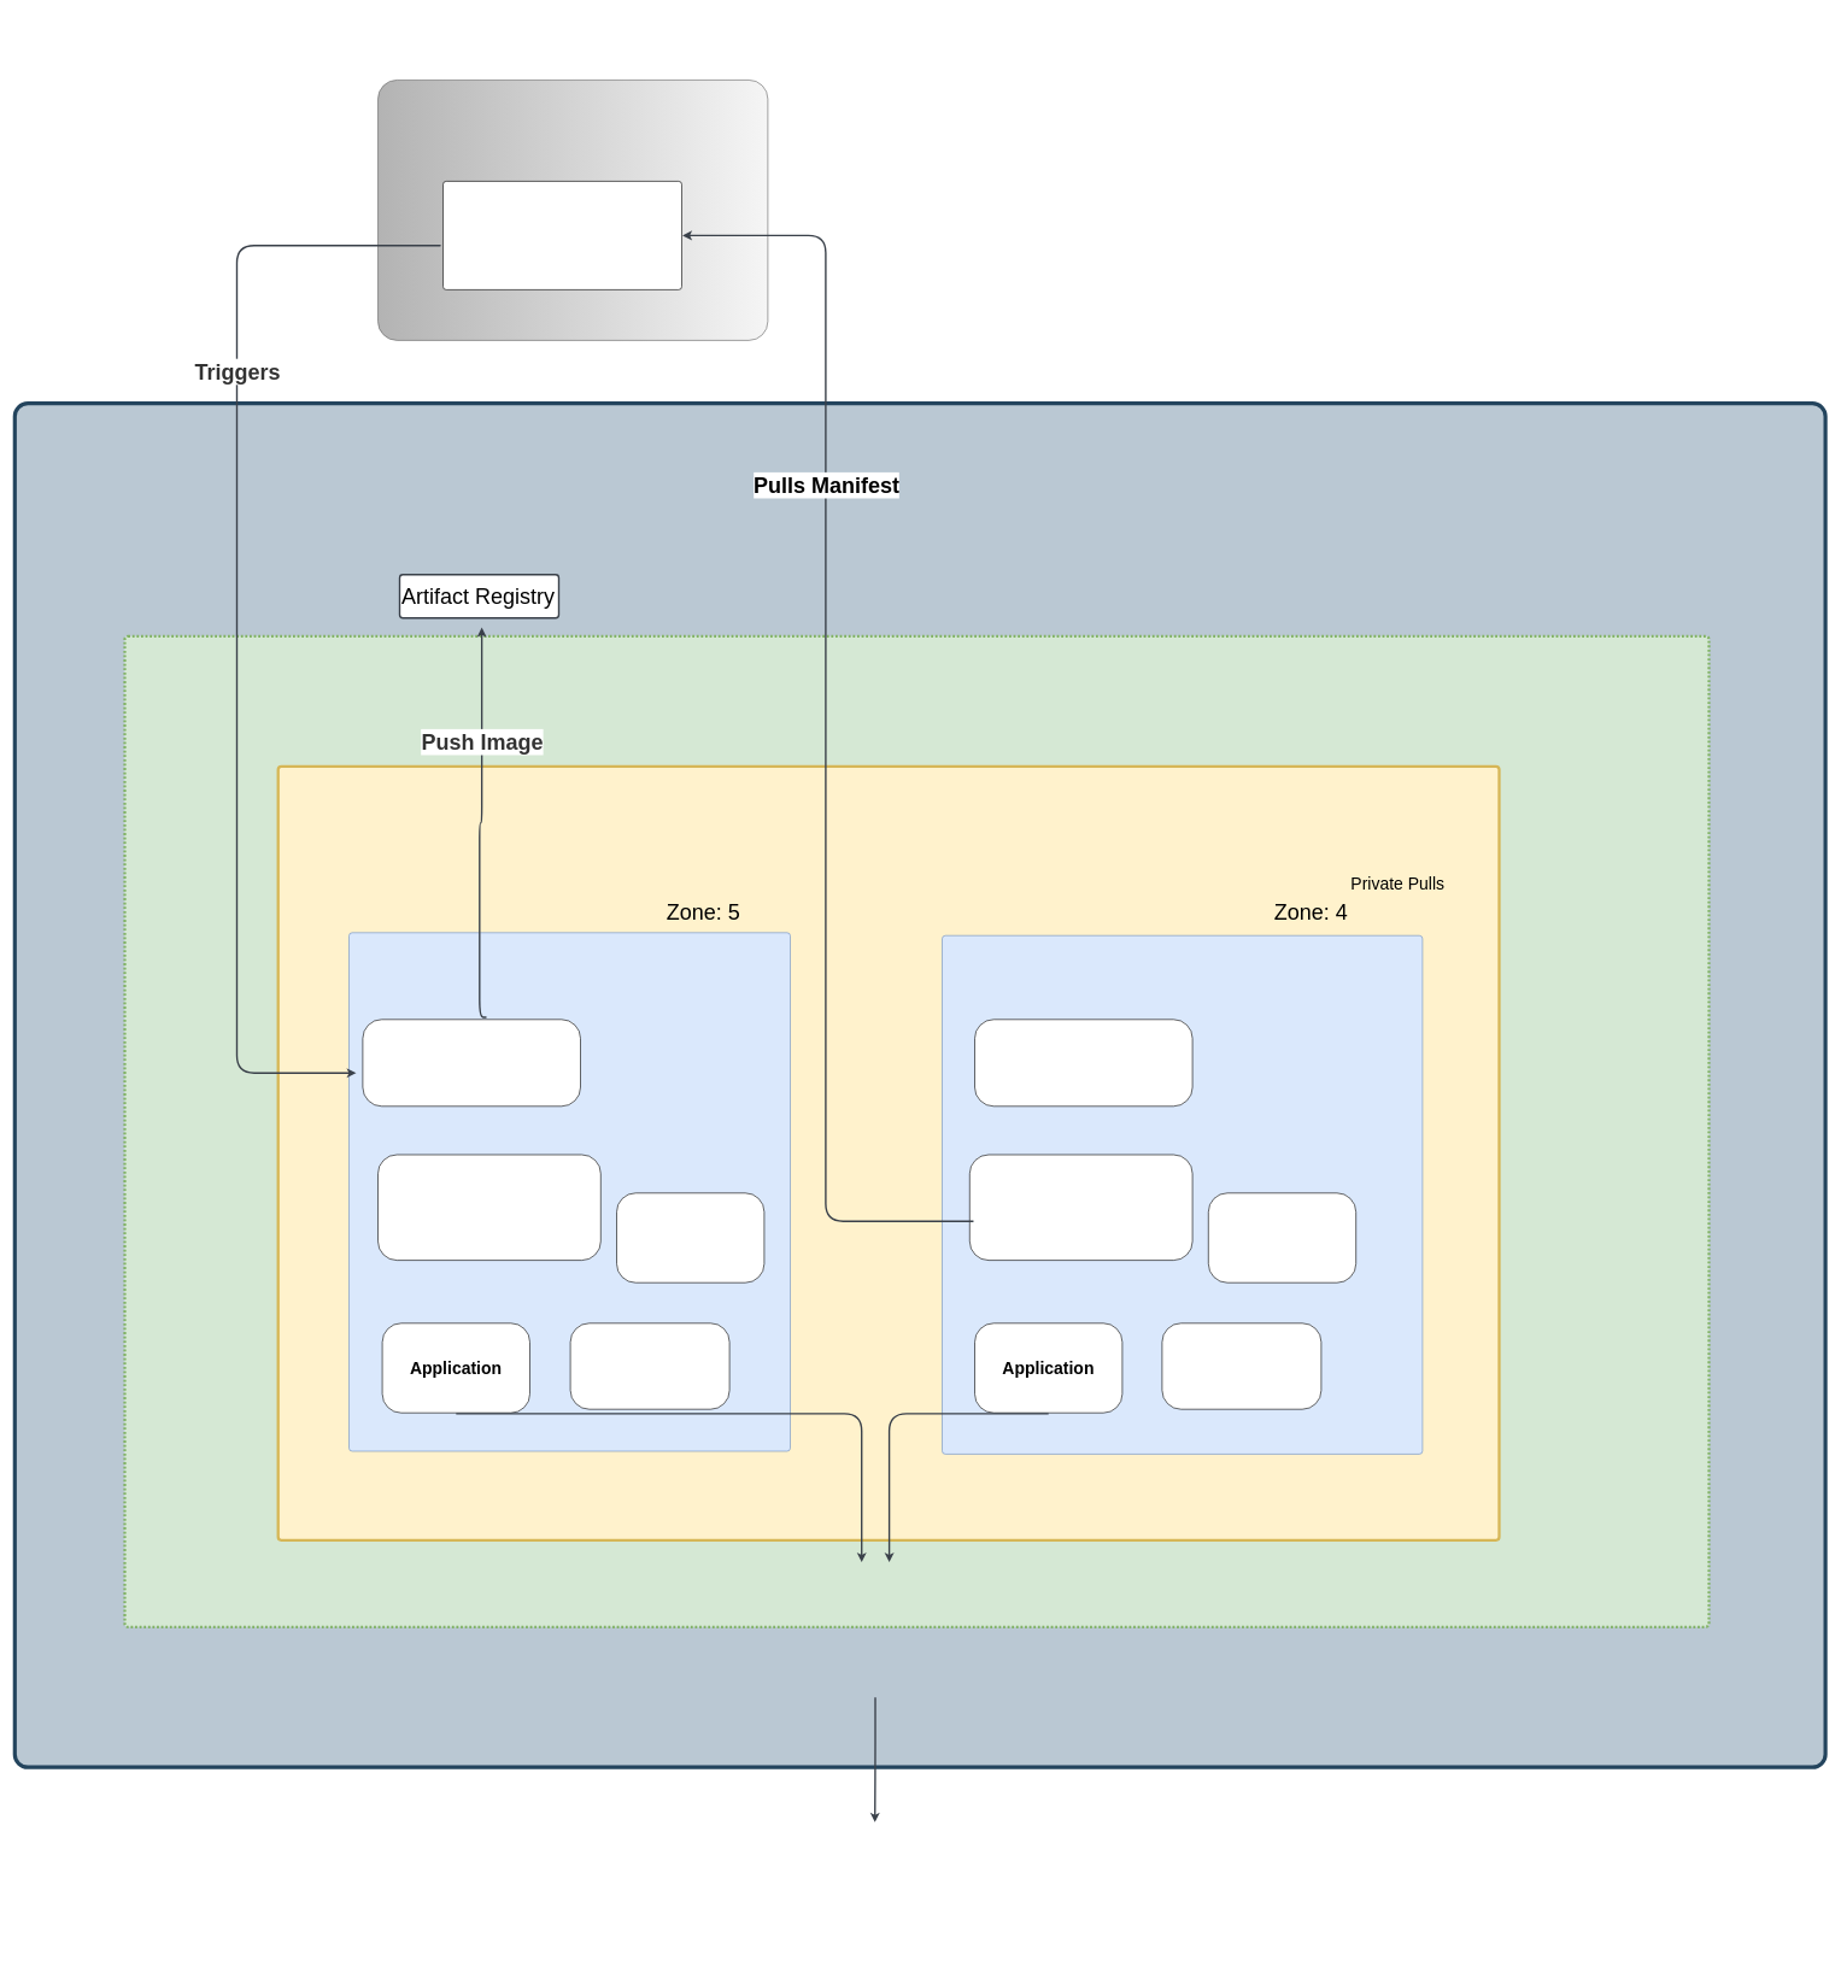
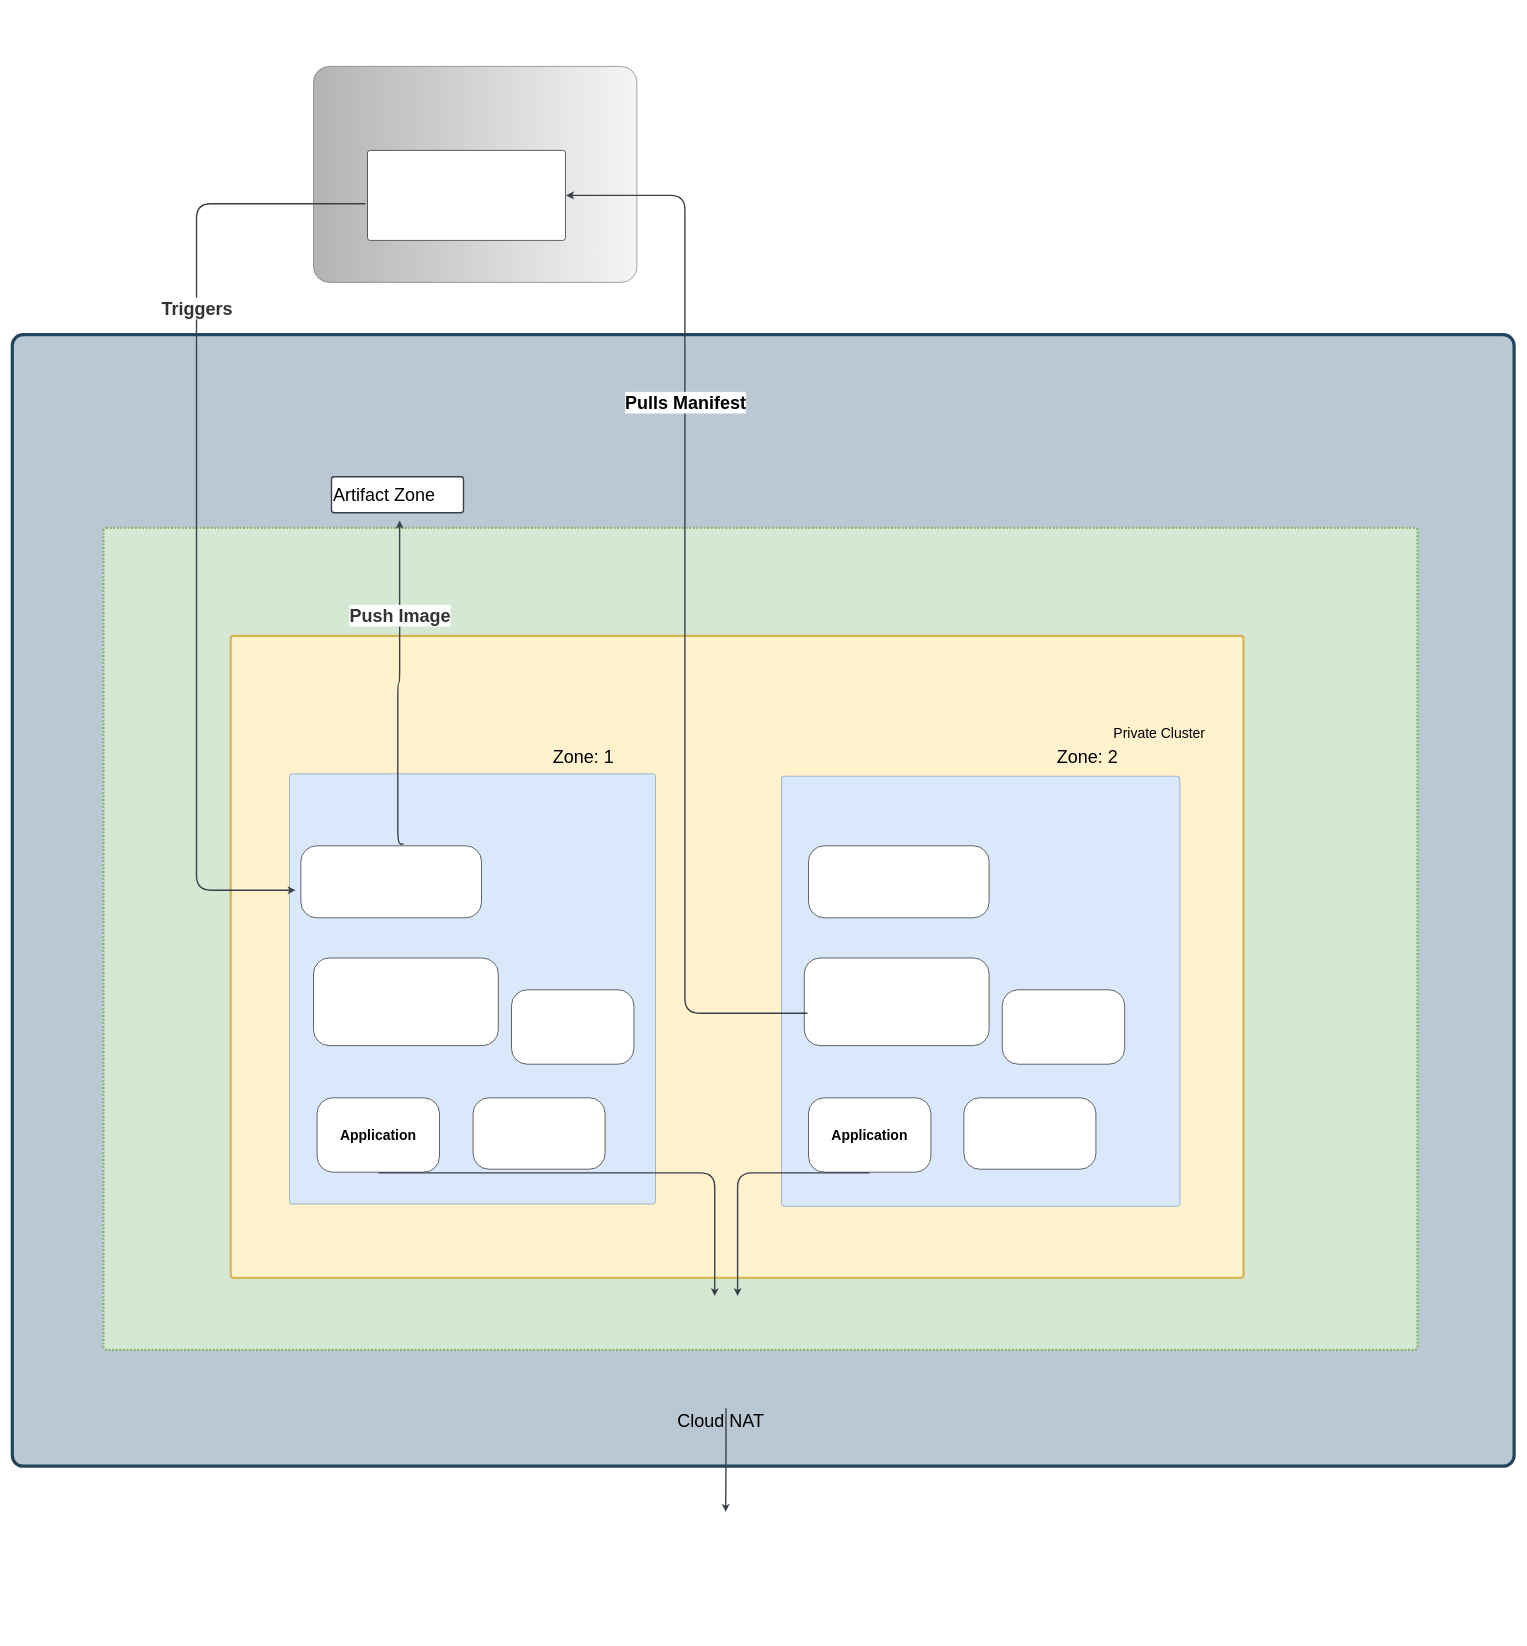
- <mxCell id="11" value="  Artifact Registry" style="html=1;overflow=block;blockSpacing=1;whiteSpace=wrap;fontSize=30;align=left;spacing=3.8;verticalAlign=middle;strokeColor=#3a414a;strokeOpacity=100;fillOpacity=100;rounded=1;absoluteArcSize=1;arcSize=9;fillColor=#ffffff;strokeWidth=2.3;lucidId=_cN~6M.QD8~w;" vertex="1" parent="1"><mxGeometry x="552" y="794" width="220" height="60" as="geometry" /></mxCell>
+ <mxCell id="11" value="  Artifact Zone" style="html=1;overflow=block;blockSpacing=1;whiteSpace=wrap;fontSize=30;align=left;spacing=3.8;verticalAlign=middle;strokeColor=#3a414a;strokeOpacity=100;fillOpacity=100;rounded=1;absoluteArcSize=1;arcSize=9;fillColor=#ffffff;strokeWidth=2.3;lucidId=_cN~6M.QD8~w;" vertex="1" parent="1"><mxGeometry x="552" y="794" width="220" height="60" as="geometry" /></mxCell>
- <mxCell id="53" value="Private Pulls" style="html=1;overflow=block;blockSpacing=1;whiteSpace=wrap;fontSize=23.3;spacing=3.8;strokeOpacity=0;fillOpacity=0;rounded=1;absoluteArcSize=1;arcSize=9;fillColor=#ffffff;strokeWidth=NaN;lucidId=TMjaz66.UaAM;" vertex="1" parent="1"><mxGeometry x="1842" y="1199" width="180" height="45" as="geometry" /></mxCell>
+ <mxCell id="53" value="Private Cluster" style="html=1;overflow=block;blockSpacing=1;whiteSpace=wrap;fontSize=23.3;spacing=3.8;strokeOpacity=0;fillOpacity=0;rounded=1;absoluteArcSize=1;arcSize=9;fillColor=#ffffff;strokeWidth=NaN;lucidId=TMjaz66.UaAM;" vertex="1" parent="1"><mxGeometry x="1842" y="1199" width="180" height="45" as="geometry" /></mxCell>
- <mxCell id="12" value="Zone: 5" style="html=1;overflow=block;blockSpacing=1;whiteSpace=wrap;fontSize=30;spacing=3.8;strokeOpacity=0;fillOpacity=0;rounded=1;absoluteArcSize=1;arcSize=9;fillColor=#ffffff;strokeWidth=NaN;lucidId=NTha6RGi4zO8;" vertex="1" parent="1"><mxGeometry x="882" y="1229" width="180" height="64" as="geometry" /></mxCell>
+ <mxCell id="12" value="Zone: 1" style="html=1;overflow=block;blockSpacing=1;whiteSpace=wrap;fontSize=30;spacing=3.8;strokeOpacity=0;fillOpacity=0;rounded=1;absoluteArcSize=1;arcSize=9;fillColor=#ffffff;strokeWidth=NaN;lucidId=NTha6RGi4zO8;" vertex="1" parent="1"><mxGeometry x="882" y="1229" width="180" height="64" as="geometry" /></mxCell>
- <mxCell id="14" value="Zone: 4" style="html=1;overflow=block;blockSpacing=1;whiteSpace=wrap;fontSize=30;spacing=3.8;strokeOpacity=0;fillOpacity=0;rounded=1;absoluteArcSize=1;arcSize=9;fillColor=#ffffff;strokeWidth=NaN;lucidId=Y2ia9gu.z-.l;" vertex="1" parent="1"><mxGeometry x="1722" y="1229" width="180" height="64" as="geometry" /></mxCell>
+ <mxCell id="14" value="Zone: 2" style="html=1;overflow=block;blockSpacing=1;whiteSpace=wrap;fontSize=30;spacing=3.8;strokeOpacity=0;fillOpacity=0;rounded=1;absoluteArcSize=1;arcSize=9;fillColor=#ffffff;strokeWidth=NaN;lucidId=Y2ia9gu.z-.l;" vertex="1" parent="1"><mxGeometry x="1722" y="1229" width="180" height="64" as="geometry" /></mxCell>
+ <mxCell id="52" value="Cloud NAT" style="html=1;overflow=block;blockSpacing=1;whiteSpace=wrap;fontSize=30;spacing=3.8;strokeOpacity=0;fillOpacity=0;rounded=1;absoluteArcSize=1;arcSize=9;fillColor=#ffffff;strokeWidth=NaN;lucidId=tLjaAbQViq2I;" vertex="1" parent="1"><mxGeometry x="1092" y="2346" width="218" height="38" as="geometry" /></mxCell>
